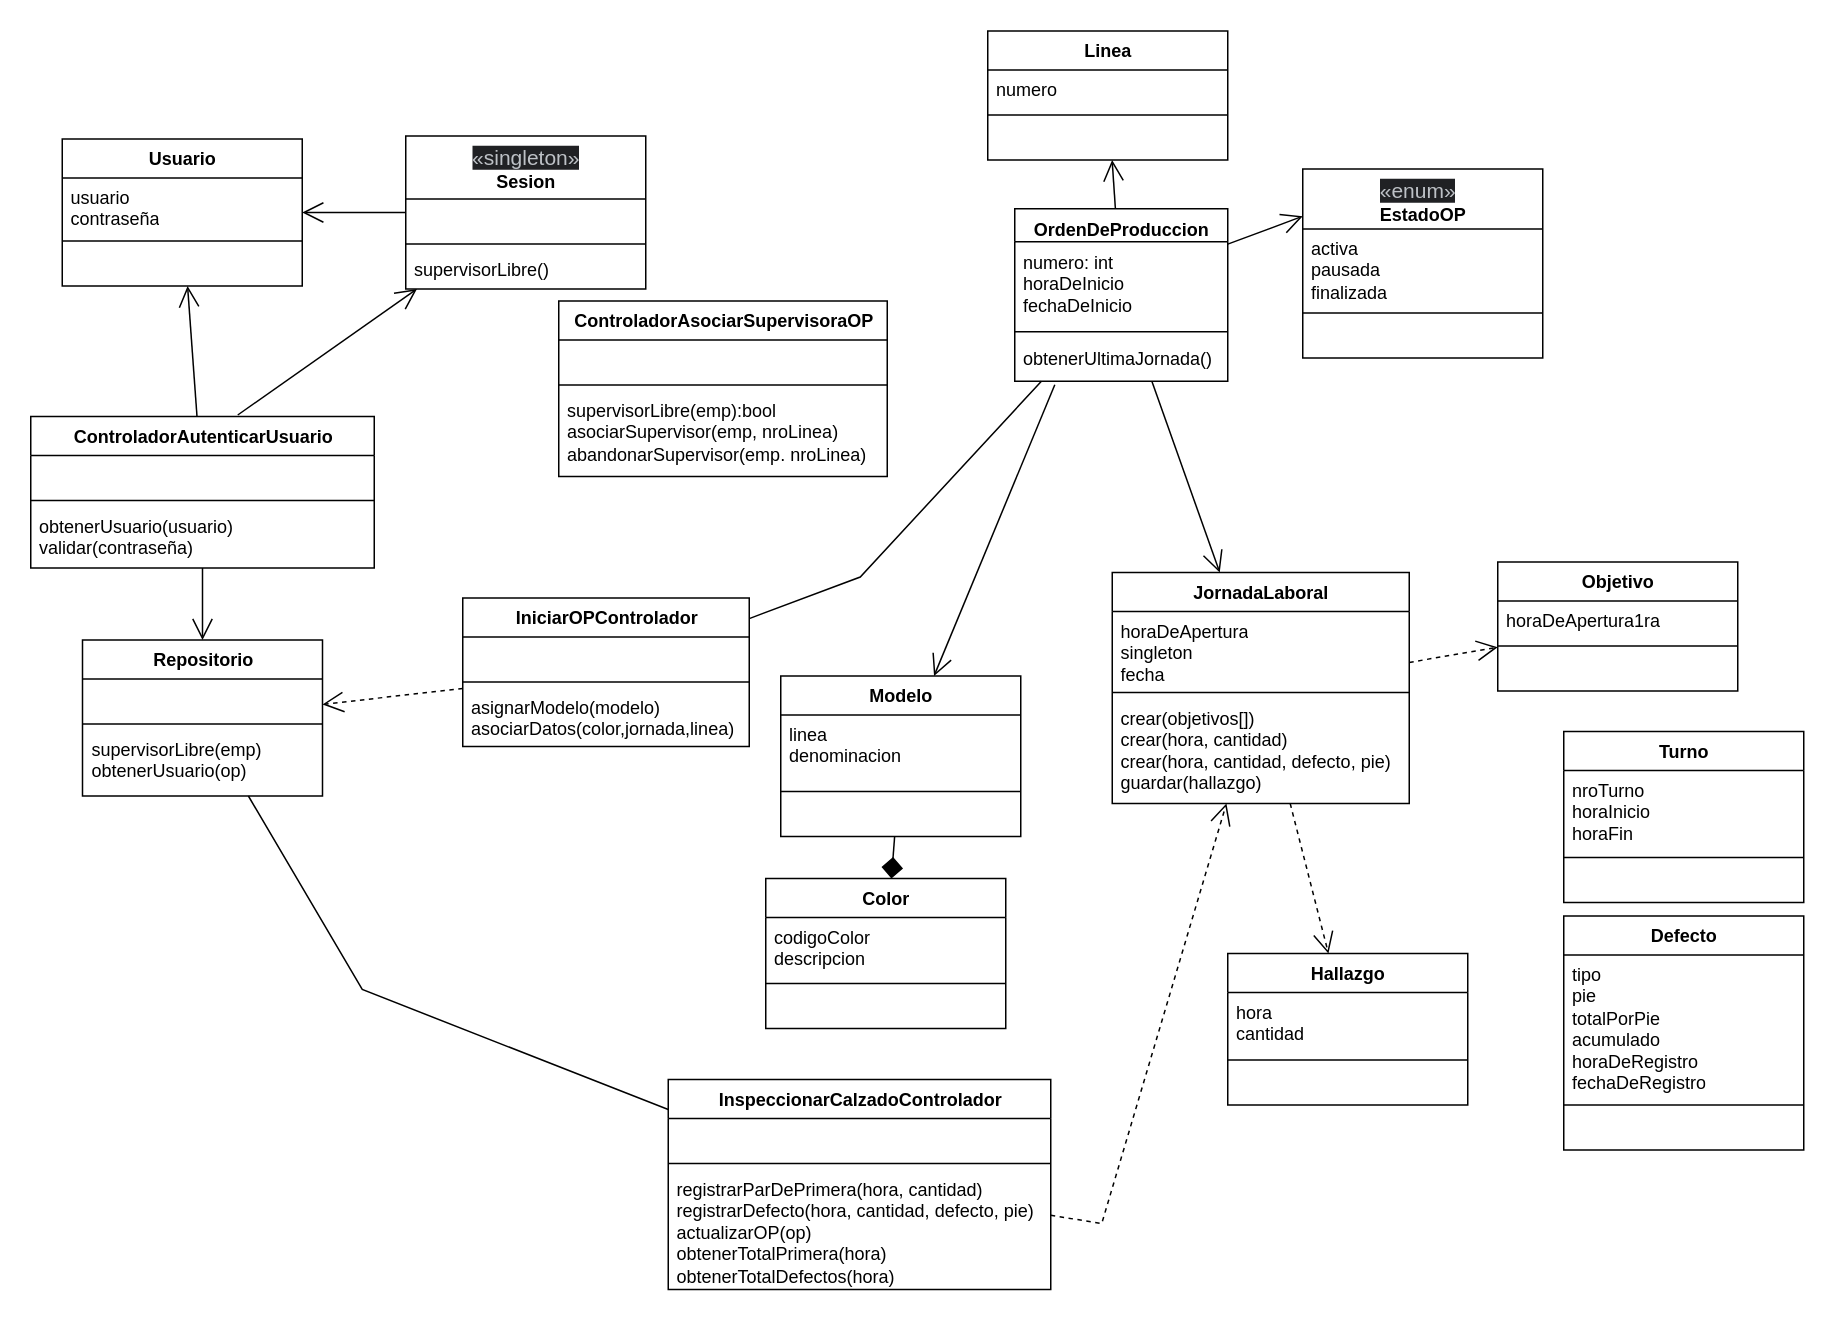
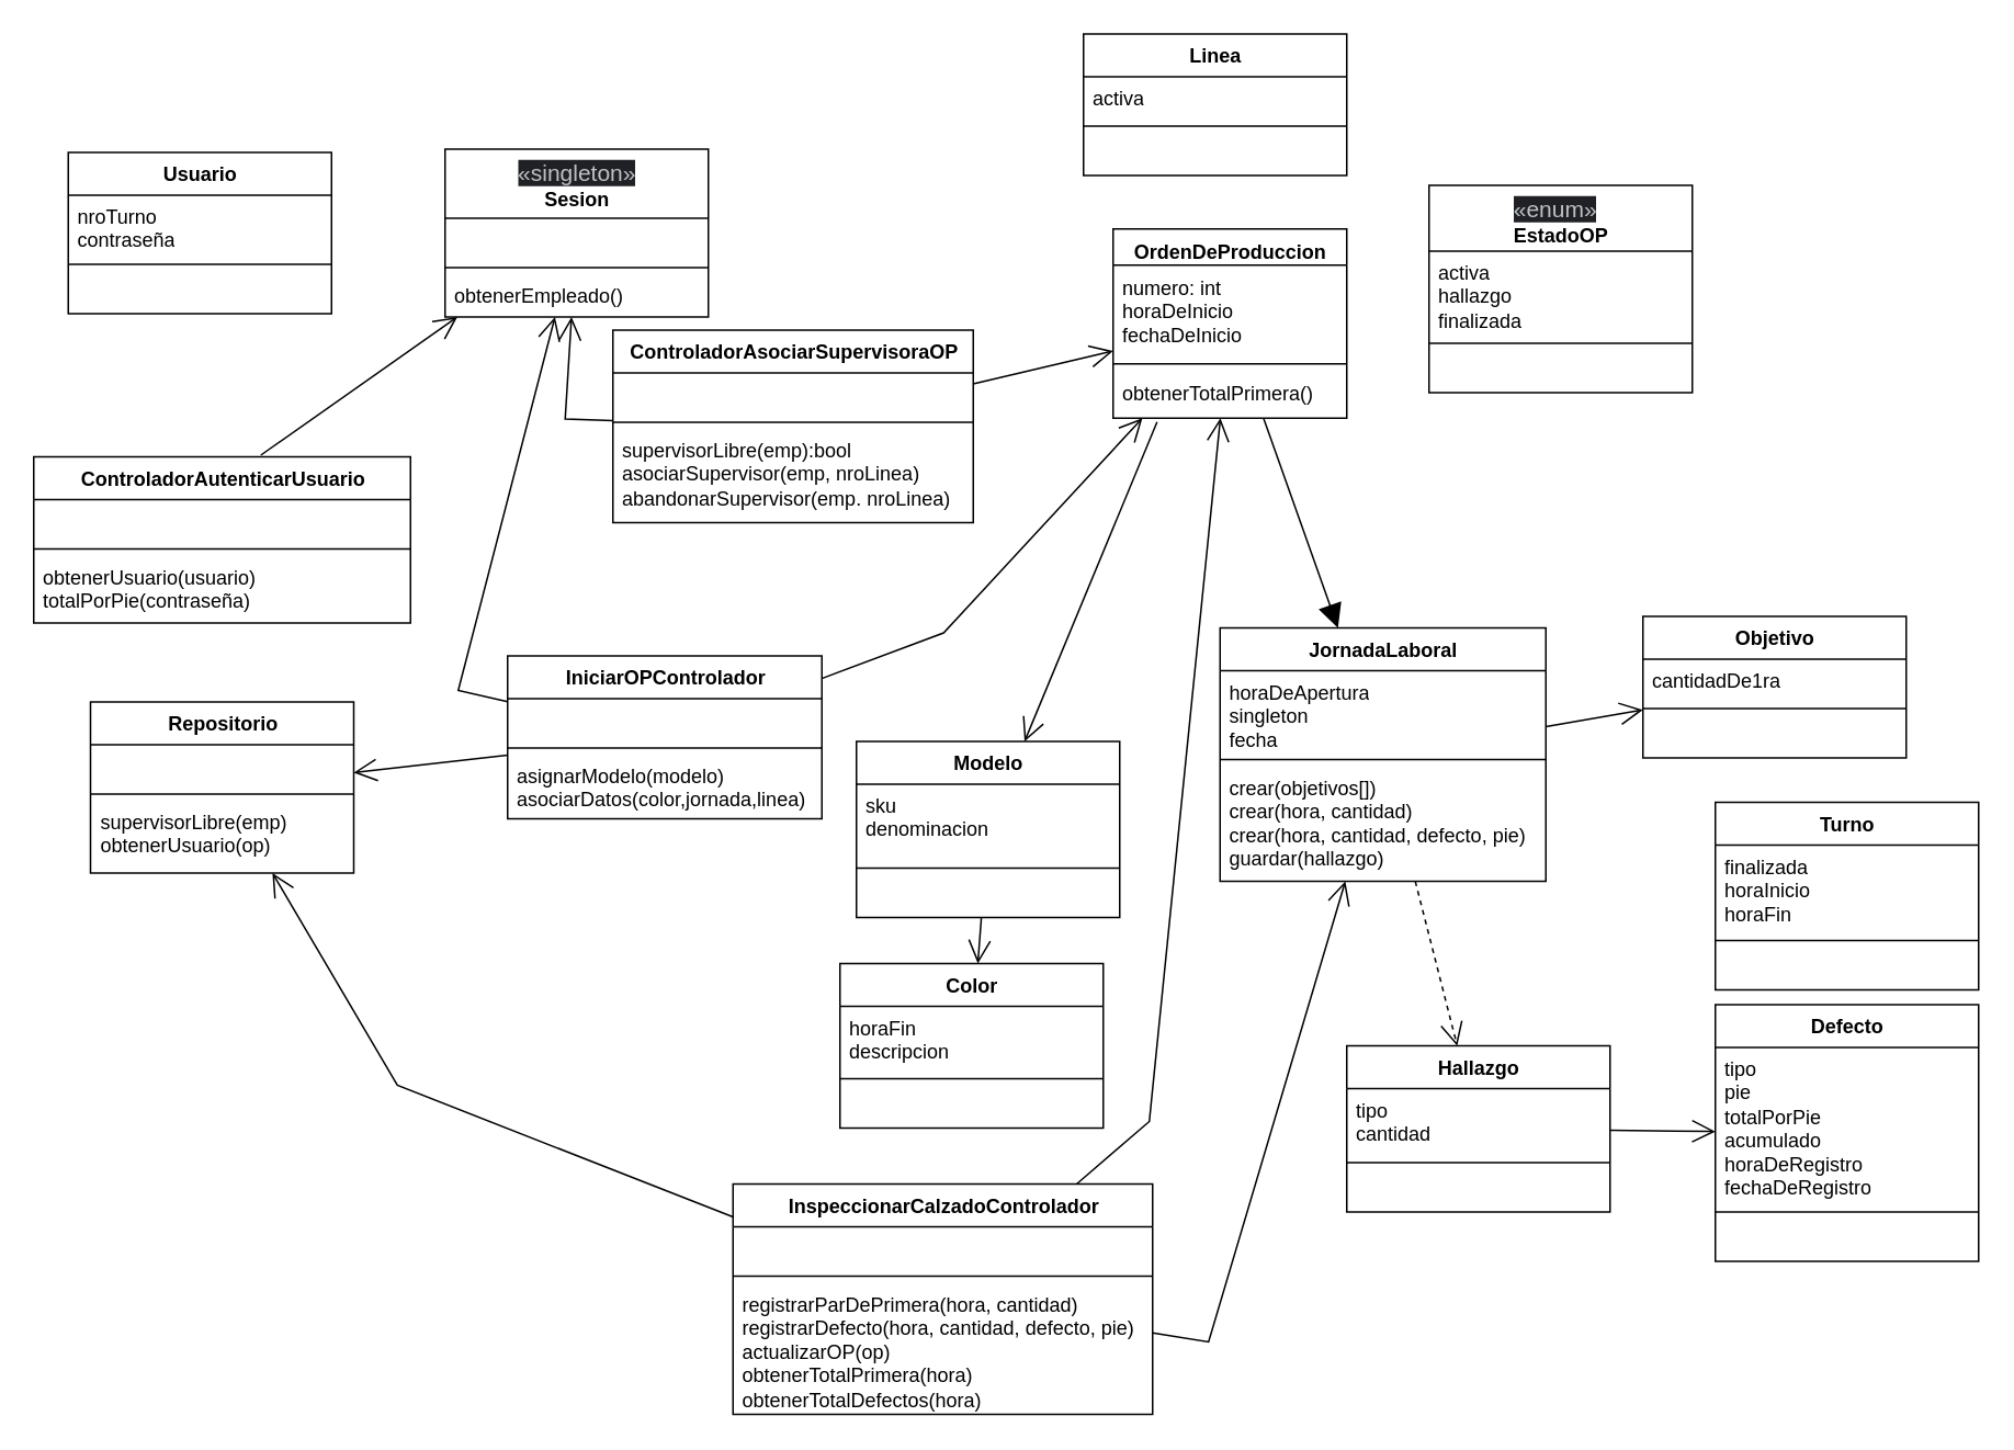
- <mxCell id="31" value="numero" style="text;strokeColor=none;fillColor=none;align=left;verticalAlign=top;spacingLeft=4;spacingRight=4;overflow=hidden;rotatable=0;points=[[0,0.5],[1,0.5]];portConstraint=eastwest;fontFamily=Helvetica;fontSize=12;fontColor=default;html=1;" vertex="1" parent="30"><mxGeometry y="26" width="160" height="26" as="geometry" /></mxCell>
+ <mxCell id="31" value="activa" style="text;strokeColor=none;fillColor=none;align=left;verticalAlign=top;spacingLeft=4;spacingRight=4;overflow=hidden;rotatable=0;points=[[0,0.5],[1,0.5]];portConstraint=eastwest;fontFamily=Helvetica;fontSize=12;fontColor=default;html=1;" vertex="1" parent="30"><mxGeometry y="26" width="160" height="26" as="geometry" /></mxCell>
- <mxCell id="73" value="" style="endArrow=open;endFill=1;endSize=12;html=1;rounded=0;fontFamily=Helvetica;fontSize=12;fontColor=default;" edge="1" parent="1" source="2" target="30"><mxGeometry width="160" relative="1" as="geometry"><mxPoint x="786" y="166" as="sourcePoint" /><mxPoint x="946" y="166" as="targetPoint" /></mxGeometry></mxCell>
- <mxCell id="11" value="usuario&lt;br&gt;contraseña" style="text;strokeColor=none;fillColor=none;align=left;verticalAlign=top;spacingLeft=4;spacingRight=4;overflow=hidden;rotatable=0;points=[[0,0.5],[1,0.5]];portConstraint=eastwest;fontFamily=Helvetica;fontSize=12;fontColor=default;html=1;" vertex="1" parent="10"><mxGeometry y="26" width="160" height="38" as="geometry" /></mxCell>
+ <mxCell id="11" value="nroTurno&lt;br&gt;contraseña" style="text;strokeColor=none;fillColor=none;align=left;verticalAlign=top;spacingLeft=4;spacingRight=4;overflow=hidden;rotatable=0;points=[[0,0.5],[1,0.5]];portConstraint=eastwest;fontFamily=Helvetica;fontSize=12;fontColor=default;html=1;" vertex="1" parent="10"><mxGeometry y="26" width="160" height="38" as="geometry" /></mxCell>
- <mxCell id="79" value="" style="endArrow=open;endFill=1;endSize=12;html=1;rounded=0;fontFamily=Helvetica;fontSize=12;fontColor=default;" edge="1" parent="1" source="6" target="10"><mxGeometry width="160" relative="1" as="geometry"><mxPoint x="418.5" y="129" as="sourcePoint" /><mxPoint x="578.5" y="129" as="targetPoint" /></mxGeometry></mxCell>
- <mxCell id="74" value="" style="endArrow=open;endFill=1;endSize=12;html=1;rounded=0;fontFamily=Helvetica;fontSize=12;fontColor=default;entryX=0;entryY=0.25;entryDx=0;entryDy=0;" edge="1" parent="1" source="3" target="67"><mxGeometry width="160" relative="1" as="geometry"><mxPoint x="805" y="177" as="sourcePoint" /><mxPoint x="965" y="177" as="targetPoint" /></mxGeometry></mxCell>
- <mxCell id="9" value="supervisorLibre()" style="text;strokeColor=none;fillColor=none;align=left;verticalAlign=top;spacingLeft=4;spacingRight=4;overflow=hidden;rotatable=0;points=[[0,0.5],[1,0.5]];portConstraint=eastwest;fontFamily=Helvetica;fontSize=12;fontColor=default;html=1;" vertex="1" parent="6"><mxGeometry y="76" width="160" height="26" as="geometry" /></mxCell>
+ <mxCell id="9" value="obtenerEmpleado()" style="text;strokeColor=none;fillColor=none;align=left;verticalAlign=top;spacingLeft=4;spacingRight=4;overflow=hidden;rotatable=0;points=[[0,0.5],[1,0.5]];portConstraint=eastwest;fontFamily=Helvetica;fontSize=12;fontColor=default;html=1;" vertex="1" parent="6"><mxGeometry y="76" width="160" height="26" as="geometry" /></mxCell>
- <mxCell id="68" value="activa&lt;br&gt;pausada&lt;br&gt;finalizada" style="text;strokeColor=none;fillColor=none;align=left;verticalAlign=top;spacingLeft=4;spacingRight=4;overflow=hidden;rotatable=0;points=[[0,0.5],[1,0.5]];portConstraint=eastwest;fontFamily=Helvetica;fontSize=12;fontColor=default;html=1;" vertex="1" parent="67"><mxGeometry y="40" width="160" height="52" as="geometry" /></mxCell>
+ <mxCell id="68" value="activa&lt;br&gt;hallazgo&lt;br&gt;finalizada" style="text;strokeColor=none;fillColor=none;align=left;verticalAlign=top;spacingLeft=4;spacingRight=4;overflow=hidden;rotatable=0;points=[[0,0.5],[1,0.5]];portConstraint=eastwest;fontFamily=Helvetica;fontSize=12;fontColor=default;html=1;" vertex="1" parent="67"><mxGeometry y="40" width="160" height="52" as="geometry" /></mxCell>
+ <mxCell id="82" value="" style="endArrow=open;endFill=1;endSize=12;html=1;rounded=0;fontFamily=Helvetica;fontSize=12;fontColor=default;" edge="1" parent="1" source="63" target="2"><mxGeometry width="160" relative="1" as="geometry"><mxPoint x="326" y="527" as="sourcePoint" /><mxPoint x="486" y="527" as="targetPoint" /><Array as="points" /></mxGeometry></mxCell>
- <mxCell id="80" value="" style="endArrow=open;endFill=1;endSize=12;html=1;rounded=0;fontFamily=Helvetica;fontSize=12;fontColor=default;" edge="1" parent="1" source="58" target="10"><mxGeometry width="160" relative="1" as="geometry"><mxPoint x="75" y="281" as="sourcePoint" /><mxPoint x="235" y="281" as="targetPoint" /></mxGeometry></mxCell>
+ <mxCell id="83" value="" style="endArrow=open;endFill=1;endSize=12;html=1;rounded=0;fontFamily=Helvetica;fontSize=12;fontColor=default;" edge="1" parent="1" source="63" target="6"><mxGeometry width="160" relative="1" as="geometry"><mxPoint x="274" y="506" as="sourcePoint" /><mxPoint x="434" y="506" as="targetPoint" /><Array as="points"><mxPoint x="343" y="254" /></Array></mxGeometry></mxCell>
- <mxCell id="5" value="obtenerUltimaJornada()" style="text;strokeColor=none;fillColor=none;align=left;verticalAlign=top;spacingLeft=4;spacingRight=4;overflow=hidden;rotatable=0;points=[[0,0.5],[1,0.5]];portConstraint=eastwest;fontFamily=Helvetica;fontSize=12;fontColor=default;html=1;" vertex="1" parent="2"><mxGeometry y="86" width="142" height="29" as="geometry" /></mxCell>
+ <mxCell id="5" value="obtenerTotalPrimera()" style="text;strokeColor=none;fillColor=none;align=left;verticalAlign=top;spacingLeft=4;spacingRight=4;overflow=hidden;rotatable=0;points=[[0,0.5],[1,0.5]];portConstraint=eastwest;fontFamily=Helvetica;fontSize=12;fontColor=default;html=1;" vertex="1" parent="2"><mxGeometry y="86" width="142" height="29" as="geometry" /></mxCell>
- <mxCell id="71" value="" style="endArrow=none;endFill=1;endSize=12;html=1;rounded=0;fontFamily=Helvetica;fontSize=12;fontColor=default;" edge="1" parent="1" source="50" target="2"><mxGeometry width="160" relative="1" as="geometry"><mxPoint x="559" y="320" as="sourcePoint" /><mxPoint x="719" y="320" as="targetPoint" /><Array as="points"><mxPoint x="573" y="384" /></Array></mxGeometry></mxCell>
+ <mxCell id="71" value="" style="endArrow=open;endFill=1;endSize=12;html=1;rounded=0;fontFamily=Helvetica;fontSize=12;fontColor=default;" edge="1" parent="1" source="50" target="2"><mxGeometry width="160" relative="1" as="geometry"><mxPoint x="559" y="320" as="sourcePoint" /><mxPoint x="719" y="320" as="targetPoint" /><Array as="points"><mxPoint x="573" y="384" /></Array></mxGeometry></mxCell>
+ <mxCell id="89" value="" style="endArrow=open;endFill=1;endSize=12;html=1;rounded=0;fontFamily=Helvetica;fontSize=12;fontColor=default;" edge="1" parent="1" source="50" target="6"><mxGeometry width="160" relative="1" as="geometry"><mxPoint x="313" y="394" as="sourcePoint" /><mxPoint x="473" y="394" as="targetPoint" /><Array as="points"><mxPoint x="278" y="419" /></Array></mxGeometry></mxCell>
- <mxCell id="61" value="obtenerUsuario(usuario)&lt;br&gt;validar(contraseña)&lt;br&gt;" style="text;strokeColor=none;fillColor=none;align=left;verticalAlign=top;spacingLeft=4;spacingRight=4;overflow=hidden;rotatable=0;points=[[0,0.5],[1,0.5]];portConstraint=eastwest;fontFamily=Helvetica;fontSize=12;fontColor=default;html=1;" vertex="1" parent="58"><mxGeometry y="60" width="229" height="41" as="geometry" /></mxCell>
+ <mxCell id="61" value="obtenerUsuario(usuario)&lt;br&gt;totalPorPie(contraseña)&lt;br&gt;" style="text;strokeColor=none;fillColor=none;align=left;verticalAlign=top;spacingLeft=4;spacingRight=4;overflow=hidden;rotatable=0;points=[[0,0.5],[1,0.5]];portConstraint=eastwest;fontFamily=Helvetica;fontSize=12;fontColor=default;html=1;" vertex="1" parent="58"><mxGeometry y="60" width="229" height="41" as="geometry" /></mxCell>
- <mxCell id="77" value="" style="endArrow=open;endFill=1;endSize=12;html=1;rounded=0;fontFamily=Helvetica;fontSize=12;fontColor=default;" edge="1" parent="1" source="2" target="26"><mxGeometry width="160" relative="1" as="geometry"><mxPoint x="705" y="240" as="sourcePoint" /><mxPoint x="865" y="240" as="targetPoint" /></mxGeometry></mxCell>
+ <mxCell id="77" value="" style="endArrow=block;endFill=1;endSize=12;html=1;rounded=0;fontFamily=Helvetica;fontSize=12;fontColor=default;" edge="1" parent="1" source="2" target="26"><mxGeometry width="160" relative="1" as="geometry"><mxPoint x="705" y="240" as="sourcePoint" /><mxPoint x="865" y="240" as="targetPoint" /></mxGeometry></mxCell>
- <mxCell id="81" value="" style="endArrow=open;endFill=1;endSize=12;html=1;rounded=0;fontFamily=Helvetica;fontSize=12;fontColor=default;" edge="1" parent="1" source="58" target="14"><mxGeometry width="160" relative="1" as="geometry"><mxPoint x="222" y="300" as="sourcePoint" /><mxPoint x="382" y="300" as="targetPoint" /></mxGeometry></mxCell>
- <mxCell id="23" value="horaDeApertura1ra" style="text;strokeColor=none;fillColor=none;align=left;verticalAlign=top;spacingLeft=4;spacingRight=4;overflow=hidden;rotatable=0;points=[[0,0.5],[1,0.5]];portConstraint=eastwest;fontFamily=Helvetica;fontSize=12;fontColor=default;html=1;" vertex="1" parent="22"><mxGeometry y="26" width="160" height="26" as="geometry" /></mxCell>
+ <mxCell id="23" value="cantidadDe1ra" style="text;strokeColor=none;fillColor=none;align=left;verticalAlign=top;spacingLeft=4;spacingRight=4;overflow=hidden;rotatable=0;points=[[0,0.5],[1,0.5]];portConstraint=eastwest;fontFamily=Helvetica;fontSize=12;fontColor=default;html=1;" vertex="1" parent="22"><mxGeometry y="26" width="160" height="26" as="geometry" /></mxCell>
- <mxCell id="75" value="" style="endArrow=open;endFill=1;endSize=12;html=1;rounded=0;fontFamily=Helvetica;fontSize=12;fontColor=default;dashed=1;" edge="1" parent="1" source="26" target="22"><mxGeometry width="160" relative="1" as="geometry"><mxPoint x="834" y="440" as="sourcePoint" /><mxPoint x="994" y="440" as="targetPoint" /></mxGeometry></mxCell>
+ <mxCell id="75" value="" style="endArrow=open;endFill=1;endSize=12;html=1;rounded=0;fontFamily=Helvetica;fontSize=12;fontColor=default;" edge="1" parent="1" source="26" target="22"><mxGeometry width="160" relative="1" as="geometry"><mxPoint x="834" y="440" as="sourcePoint" /><mxPoint x="994" y="440" as="targetPoint" /></mxGeometry></mxCell>
- <mxCell id="72" value="" style="endArrow=open;endFill=1;endSize=12;html=1;rounded=0;fontFamily=Helvetica;fontSize=12;fontColor=default;dashed=1;" edge="1" parent="1" source="50" target="14"><mxGeometry width="160" relative="1" as="geometry"><mxPoint x="29" y="255" as="sourcePoint" /><mxPoint x="189" y="255" as="targetPoint" /></mxGeometry></mxCell>
+ <mxCell id="72" value="" style="endArrow=open;endFill=1;endSize=12;html=1;rounded=0;fontFamily=Helvetica;fontSize=12;fontColor=default;" edge="1" parent="1" source="50" target="14"><mxGeometry width="160" relative="1" as="geometry"><mxPoint x="29" y="255" as="sourcePoint" /><mxPoint x="189" y="255" as="targetPoint" /></mxGeometry></mxCell>
+ <mxCell id="85" value="" style="endArrow=open;endFill=1;endSize=12;html=1;rounded=0;fontFamily=Helvetica;fontSize=12;fontColor=default;" edge="1" parent="1" source="54" target="2"><mxGeometry width="160" relative="1" as="geometry"><mxPoint x="460" y="746" as="sourcePoint" /><mxPoint x="620" y="746" as="targetPoint" /><Array as="points"><mxPoint x="698" y="681" /></Array></mxGeometry></mxCell>
- <mxCell id="19" value="linea&lt;br&gt;denominacion" style="text;strokeColor=none;fillColor=none;align=left;verticalAlign=top;spacingLeft=4;spacingRight=4;overflow=hidden;rotatable=0;points=[[0,0.5],[1,0.5]];portConstraint=eastwest;fontFamily=Helvetica;fontSize=12;fontColor=default;html=1;" vertex="1" parent="18"><mxGeometry y="26" width="160" height="47" as="geometry" /></mxCell>
+ <mxCell id="19" value="sku&lt;br&gt;denominacion" style="text;strokeColor=none;fillColor=none;align=left;verticalAlign=top;spacingLeft=4;spacingRight=4;overflow=hidden;rotatable=0;points=[[0,0.5],[1,0.5]];portConstraint=eastwest;fontFamily=Helvetica;fontSize=12;fontColor=default;html=1;" vertex="1" parent="18"><mxGeometry y="26" width="160" height="47" as="geometry" /></mxCell>
- <mxCell id="84" value="" style="endArrow=none;endFill=1;endSize=12;html=1;rounded=0;fontFamily=Helvetica;fontSize=12;fontColor=default;" edge="1" parent="1" source="54" target="14"><mxGeometry width="160" relative="1" as="geometry"><mxPoint x="258" y="724" as="sourcePoint" /><mxPoint x="418" y="724" as="targetPoint" /><Array as="points"><mxPoint x="241" y="659" /></Array></mxGeometry></mxCell>
+ <mxCell id="84" value="" style="endArrow=open;endFill=1;endSize=12;html=1;rounded=0;fontFamily=Helvetica;fontSize=12;fontColor=default;" edge="1" parent="1" source="54" target="14"><mxGeometry width="160" relative="1" as="geometry"><mxPoint x="258" y="724" as="sourcePoint" /><mxPoint x="418" y="724" as="targetPoint" /><Array as="points"><mxPoint x="241" y="659" /></Array></mxGeometry></mxCell>
- <mxCell id="39" value="nroTurno&lt;br&gt;horaInicio&lt;br&gt;horaFin" style="text;strokeColor=none;fillColor=none;align=left;verticalAlign=top;spacingLeft=4;spacingRight=4;overflow=hidden;rotatable=0;points=[[0,0.5],[1,0.5]];portConstraint=eastwest;fontFamily=Helvetica;fontSize=12;fontColor=default;html=1;" vertex="1" parent="38"><mxGeometry y="26" width="160" height="54" as="geometry" /></mxCell>
+ <mxCell id="39" value="finalizada&lt;br&gt;horaInicio&lt;br&gt;horaFin" style="text;strokeColor=none;fillColor=none;align=left;verticalAlign=top;spacingLeft=4;spacingRight=4;overflow=hidden;rotatable=0;points=[[0,0.5],[1,0.5]];portConstraint=eastwest;fontFamily=Helvetica;fontSize=12;fontColor=default;html=1;" vertex="1" parent="38"><mxGeometry y="26" width="160" height="54" as="geometry" /></mxCell>
- <mxCell id="76" value="" style="endArrow=diamond;endFill=1;endSize=12;html=1;rounded=0;fontFamily=Helvetica;fontSize=12;fontColor=default;" edge="1" parent="1" source="18" target="34"><mxGeometry width="160" relative="1" as="geometry"><mxPoint x="682" y="536" as="sourcePoint" /><mxPoint x="839" y="536" as="targetPoint" /></mxGeometry></mxCell>
+ <mxCell id="76" value="" style="endArrow=open;endFill=1;endSize=12;html=1;rounded=0;fontFamily=Helvetica;fontSize=12;fontColor=default;" edge="1" parent="1" source="18" target="34"><mxGeometry width="160" relative="1" as="geometry"><mxPoint x="682" y="536" as="sourcePoint" /><mxPoint x="839" y="536" as="targetPoint" /></mxGeometry></mxCell>
- <mxCell id="35" value="codigoColor&lt;br&gt;descripcion" style="text;strokeColor=none;fillColor=none;align=left;verticalAlign=top;spacingLeft=4;spacingRight=4;overflow=hidden;rotatable=0;points=[[0,0.5],[1,0.5]];portConstraint=eastwest;fontFamily=Helvetica;fontSize=12;fontColor=default;html=1;" vertex="1" parent="34"><mxGeometry y="26" width="160" height="40" as="geometry" /></mxCell>
+ <mxCell id="35" value="horaFin&lt;br&gt;descripcion" style="text;strokeColor=none;fillColor=none;align=left;verticalAlign=top;spacingLeft=4;spacingRight=4;overflow=hidden;rotatable=0;points=[[0,0.5],[1,0.5]];portConstraint=eastwest;fontFamily=Helvetica;fontSize=12;fontColor=default;html=1;" vertex="1" parent="34"><mxGeometry y="26" width="160" height="40" as="geometry" /></mxCell>
- <mxCell id="43" value="hora&lt;br&gt;cantidad" style="text;strokeColor=none;fillColor=none;align=left;verticalAlign=top;spacingLeft=4;spacingRight=4;overflow=hidden;rotatable=0;points=[[0,0.5],[1,0.5]];portConstraint=eastwest;fontFamily=Helvetica;fontSize=12;fontColor=default;html=1;" vertex="1" parent="42"><mxGeometry y="26" width="160" height="41" as="geometry" /></mxCell>
+ <mxCell id="43" value="tipo&lt;br&gt;cantidad" style="text;strokeColor=none;fillColor=none;align=left;verticalAlign=top;spacingLeft=4;spacingRight=4;overflow=hidden;rotatable=0;points=[[0,0.5],[1,0.5]];portConstraint=eastwest;fontFamily=Helvetica;fontSize=12;fontColor=default;html=1;" vertex="1" parent="42"><mxGeometry y="26" width="160" height="41" as="geometry" /></mxCell>
+ <mxCell id="88" value="" style="endArrow=open;endFill=1;endSize=12;html=1;rounded=0;fontFamily=Helvetica;fontSize=12;fontColor=default;" edge="1" parent="1" source="42" target="46"><mxGeometry width="160" relative="1" as="geometry"><mxPoint x="959" y="650" as="sourcePoint" /><mxPoint x="1119" y="650" as="targetPoint" /></mxGeometry></mxCell>
- <mxCell id="86" value="" style="endArrow=open;endFill=1;endSize=12;html=1;rounded=0;fontFamily=Helvetica;fontSize=12;fontColor=default;dashed=1;" edge="1" parent="1" source="54" target="26"><mxGeometry width="160" relative="1" as="geometry"><mxPoint x="632" y="771" as="sourcePoint" /><mxPoint x="792" y="771" as="targetPoint" /><Array as="points"><mxPoint x="734" y="815" /></Array></mxGeometry></mxCell>
+ <mxCell id="86" value="" style="endArrow=open;endFill=1;endSize=12;html=1;rounded=0;fontFamily=Helvetica;fontSize=12;fontColor=default;" edge="1" parent="1" source="54" target="26"><mxGeometry width="160" relative="1" as="geometry"><mxPoint x="632" y="771" as="sourcePoint" /><mxPoint x="792" y="771" as="targetPoint" /><Array as="points"><mxPoint x="734" y="815" /></Array></mxGeometry></mxCell>
